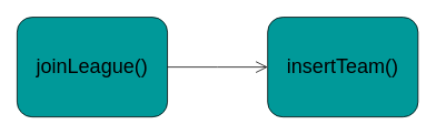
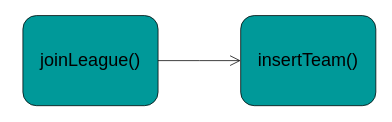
- <mxCell id="2" value="&lt;font style=&quot;font-size: 24px&quot;&gt;joinLeague()&lt;/font&gt;" style="rounded=1;whiteSpace=wrap;html=1;fillColor=#009999;" parent="1" vertex="1"><mxGeometry x="20" y="20" width="180" height="120" as="geometry" /></mxCell>
+ <mxCell id="2" value="&lt;font style=&quot;font-size: 24px&quot;&gt;joinLeague()&lt;/font&gt;" style="rounded=1;whiteSpace=wrap;html=1;fillColor=#009999;" parent="1" vertex="1"><mxGeometry x="30" y="20" width="180" height="120" as="geometry" /></mxCell>
